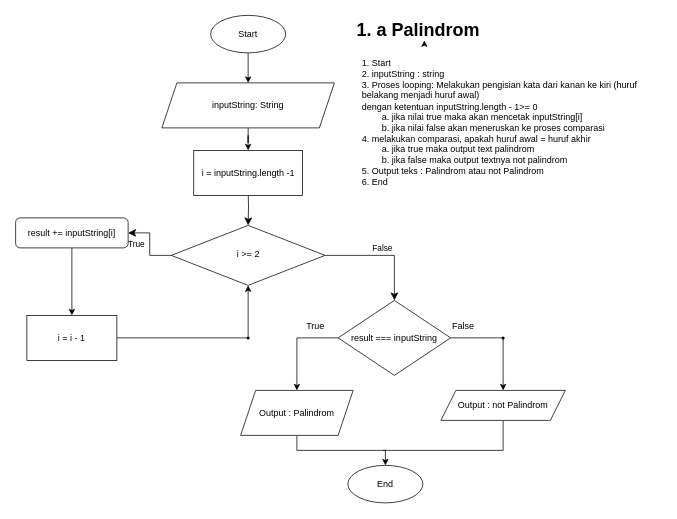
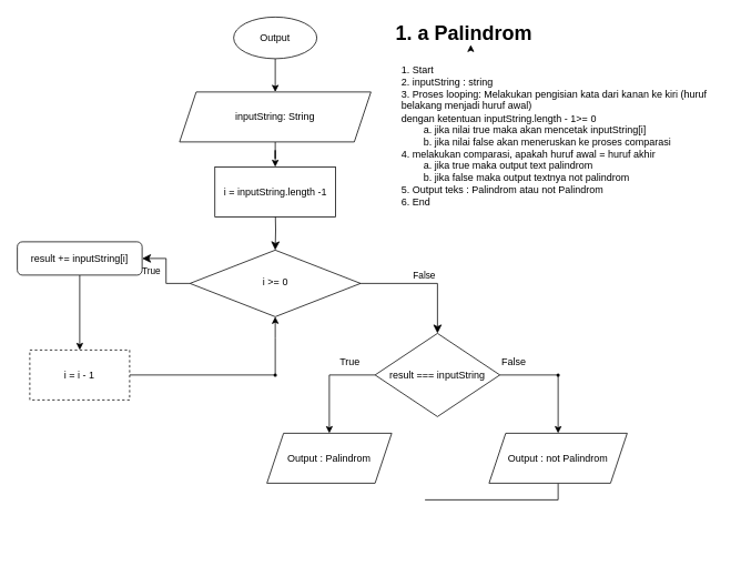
- <mxCell id="9" value="Start" style="ellipse;whiteSpace=wrap;html=1;" parent="1" vertex="1"><mxGeometry x="280" y="20" width="100" height="50" as="geometry" /></mxCell>
+ <mxCell id="9" value="Output" style="ellipse;whiteSpace=wrap;html=1;" parent="1" vertex="1"><mxGeometry x="280" y="20" width="100" height="50" as="geometry" /></mxCell>
- <mxCell id="5" value="i &amp;gt;= 2" style="rhombus;whiteSpace=wrap;html=1;shadow=0;fontFamily=Helvetica;fontSize=12;align=center;strokeWidth=1;spacing=6;spacingTop=-4;" parent="1" vertex="1"><mxGeometry x="227.5" y="300" width="205" height="80" as="geometry" /></mxCell>
+ <mxCell id="5" value="i &amp;gt;= 0" style="rhombus;whiteSpace=wrap;html=1;shadow=0;fontFamily=Helvetica;fontSize=12;align=center;strokeWidth=1;spacing=6;spacingTop=-4;" parent="1" vertex="1"><mxGeometry x="227.5" y="300" width="205" height="80" as="geometry" /></mxCell>
- <mxCell id="19" value="i = i - 1" style="rounded=0;whiteSpace=wrap;html=1;" parent="1" vertex="1"><mxGeometry x="35" y="420" width="120" height="60" as="geometry" /></mxCell>
+ <mxCell id="19" value="i = i - 1" style="rounded=0;whiteSpace=wrap;html=1;dashed=1;" parent="1" vertex="1"><mxGeometry x="35" y="420" width="120" height="60" as="geometry" /></mxCell>
- <mxCell id="26" value="Output : not Palindrom" style="shape=parallelogram;perimeter=parallelogramPerimeter;whiteSpace=wrap;html=1;fixedSize=1;" parent="1" vertex="1"><mxGeometry x="587" y="520" width="166" height="40" as="geometry" /></mxCell>
+ <mxCell id="26" value="Output : not Palindrom" style="shape=parallelogram;perimeter=parallelogramPerimeter;whiteSpace=wrap;html=1;fixedSize=1;" parent="1" vertex="1"><mxGeometry x="587" y="520" width="166" height="60" as="geometry" /></mxCell>
- <mxCell id="13" value="" style="edgeStyle=orthogonalEdgeStyle;rounded=0;orthogonalLoop=1;jettySize=auto;html=1;" parent="1" source="14" target="15" edge="1"><mxGeometry relative="1" as="geometry" /></mxCell>
- <mxCell id="15" value="End" style="ellipse;whiteSpace=wrap;html=1;" parent="1" vertex="1"><mxGeometry x="463" y="620" width="100" height="50" as="geometry" /></mxCell>
